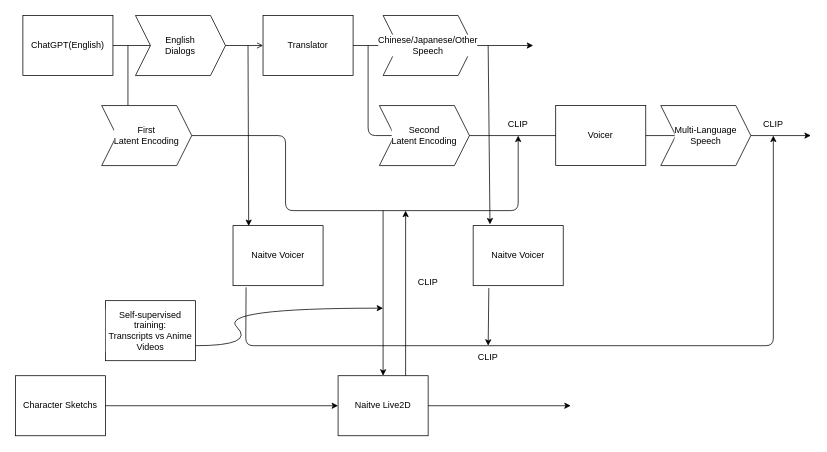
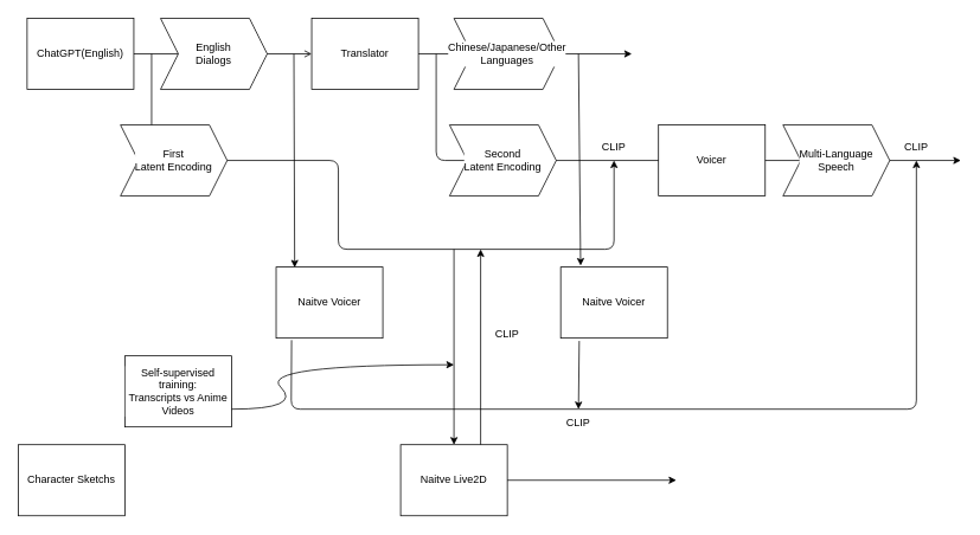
- <mxCell id="7" value="Chinese/Japanese/Other Speech" style="shape=step;perimeter=stepPerimeter;whiteSpace=wrap;html=1;fixedSize=1;labelBackgroundColor=#ffffff;fontSize=12;" vertex="1" parent="1"><mxGeometry x="510" y="20" width="120" height="80" as="geometry" /></mxCell>
+ <mxCell id="7" value="Chinese/Japanese/Other Languages" style="shape=step;perimeter=stepPerimeter;whiteSpace=wrap;html=1;fixedSize=1;labelBackgroundColor=#ffffff;fontSize=12;" vertex="1" parent="1"><mxGeometry x="510" y="20" width="120" height="80" as="geometry" /></mxCell>
- <mxCell id="25" value="" style="endArrow=classic;html=1;fontSize=12;exitX=1;exitY=0.5;exitDx=0;exitDy=0;entryX=0;entryY=0.5;entryDx=0;entryDy=0;" edge="1" parent="1" source="24" target="23"><mxGeometry width="50" height="50" relative="1" as="geometry"><mxPoint x="440" y="380" as="sourcePoint" /><mxPoint x="490" y="330" as="targetPoint" /></mxGeometry></mxCell>
